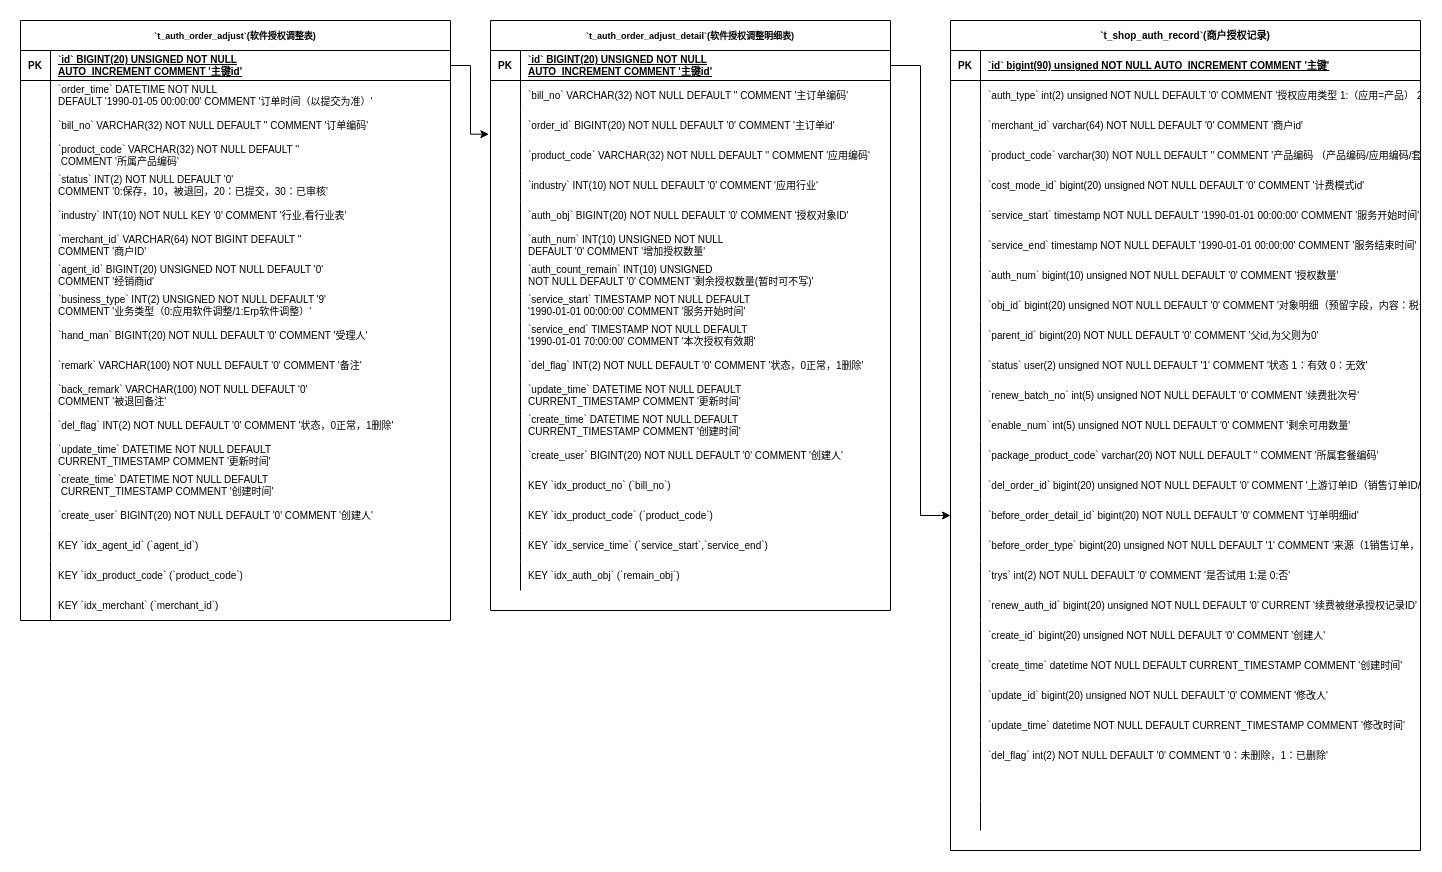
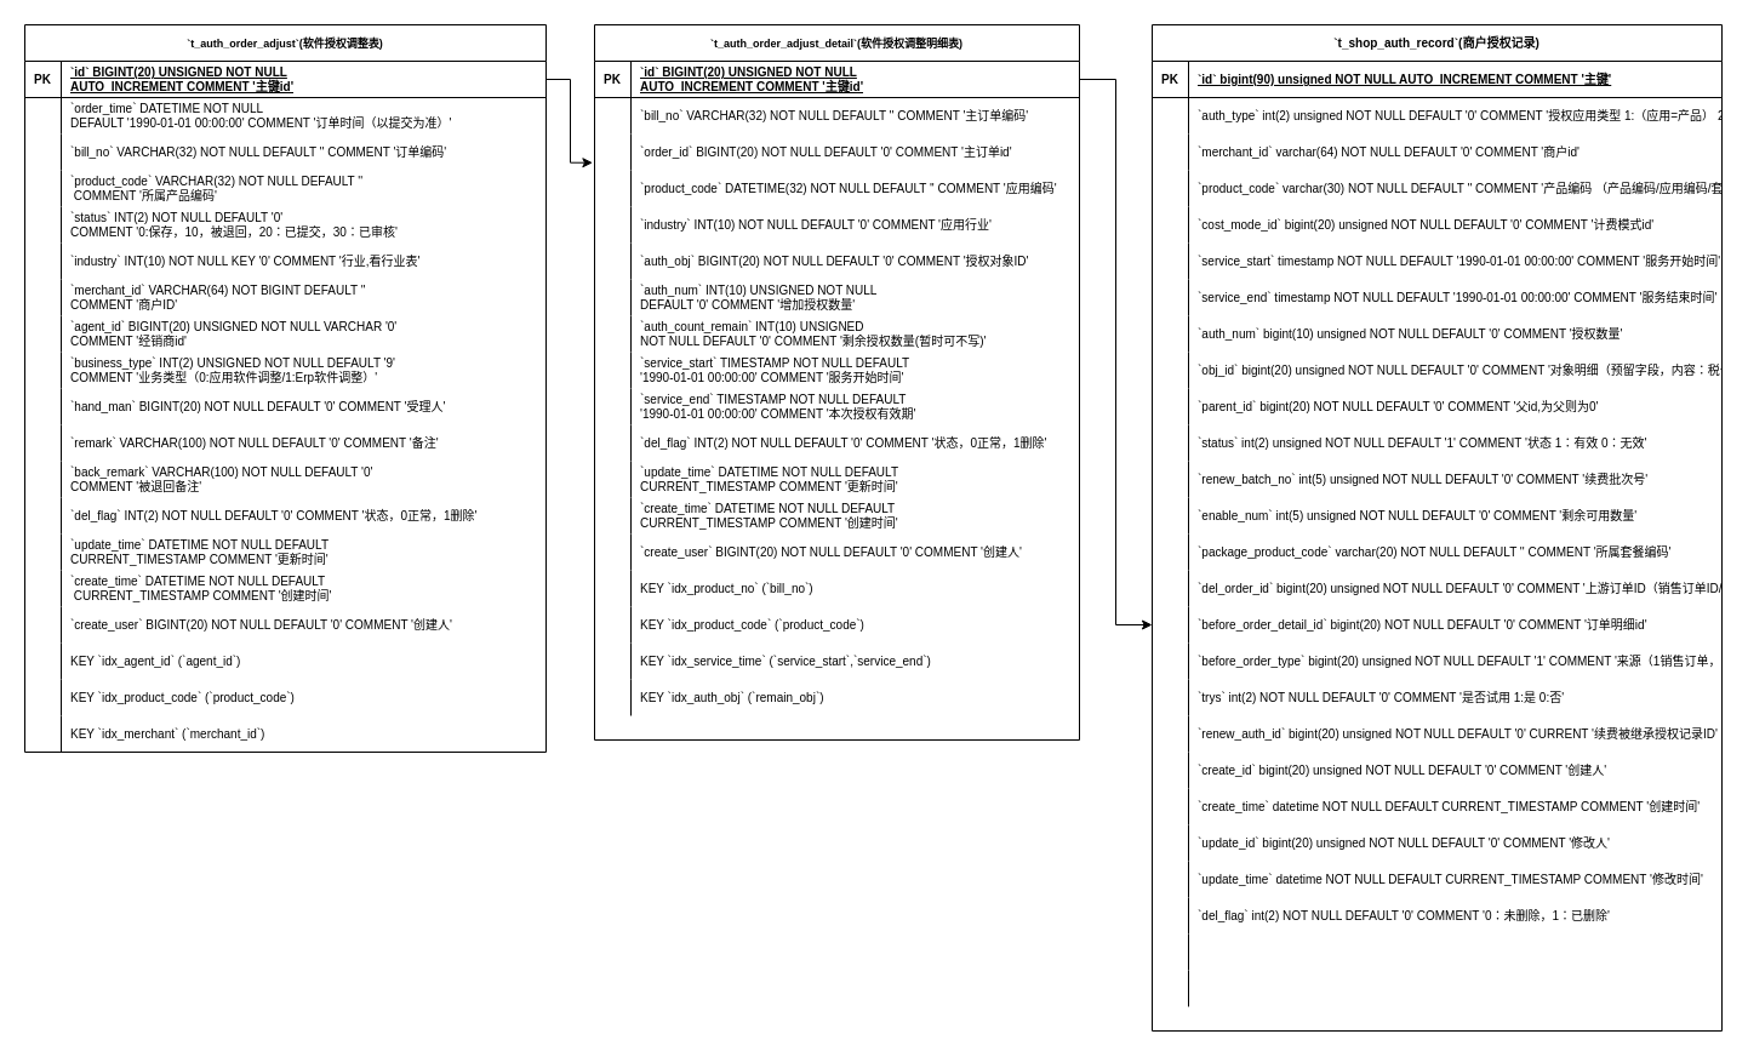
- <mxCell id="8" value="`order_time` DATETIME NOT NULL &#10;DEFAULT '1990-01-05 00:00:00' COMMENT '订单时间（以提交为准）'" style="shape=partialRectangle;overflow=hidden;connectable=0;fillColor=none;align=left;top=0;left=0;bottom=0;right=0;spacingLeft=6;fontSize=10;" vertex="1" parent="6"><mxGeometry x="30" width="400" height="30" as="geometry"><mxRectangle width="400" height="30" as="alternateBounds" /></mxGeometry></mxCell>
+ <mxCell id="8" value="`order_time` DATETIME NOT NULL &#10;DEFAULT '1990-01-01 00:00:00' COMMENT '订单时间（以提交为准）'" style="shape=partialRectangle;overflow=hidden;connectable=0;fillColor=none;align=left;top=0;left=0;bottom=0;right=0;spacingLeft=6;fontSize=10;" vertex="1" parent="6"><mxGeometry x="30" width="400" height="30" as="geometry"><mxRectangle width="400" height="30" as="alternateBounds" /></mxGeometry></mxCell>
- <mxCell id="72" value="`product_code` VARCHAR(32) NOT NULL DEFAULT '' COMMENT '应用编码'" style="shape=partialRectangle;overflow=hidden;connectable=0;fillColor=none;align=left;top=0;left=0;bottom=0;right=0;spacingLeft=6;fontSize=10;" vertex="1" parent="70"><mxGeometry x="30" width="370" height="30" as="geometry"><mxRectangle width="370" height="30" as="alternateBounds" /></mxGeometry></mxCell>
+ <mxCell id="72" value="`product_code` DATETIME(32) NOT NULL DEFAULT '' COMMENT '应用编码'" style="shape=partialRectangle;overflow=hidden;connectable=0;fillColor=none;align=left;top=0;left=0;bottom=0;right=0;spacingLeft=6;fontSize=10;" vertex="1" parent="70"><mxGeometry x="30" width="370" height="30" as="geometry"><mxRectangle width="370" height="30" as="alternateBounds" /></mxGeometry></mxCell>
- <mxCell id="26" value="`agent_id` BIGINT(20) UNSIGNED NOT NULL DEFAULT '0' &#10;COMMENT '经销商id'" style="shape=partialRectangle;overflow=hidden;connectable=0;fillColor=none;align=left;top=0;left=0;bottom=0;right=0;spacingLeft=6;fontSize=10;" vertex="1" parent="24"><mxGeometry x="30" width="400" height="30" as="geometry"><mxRectangle width="400" height="30" as="alternateBounds" /></mxGeometry></mxCell>
+ <mxCell id="26" value="`agent_id` BIGINT(20) UNSIGNED NOT NULL VARCHAR '0' &#10;COMMENT '经销商id'" style="shape=partialRectangle;overflow=hidden;connectable=0;fillColor=none;align=left;top=0;left=0;bottom=0;right=0;spacingLeft=6;fontSize=10;" vertex="1" parent="24"><mxGeometry x="30" width="400" height="30" as="geometry"><mxRectangle width="400" height="30" as="alternateBounds" /></mxGeometry></mxCell>
- <mxCell id="90" value="`service_end` TIMESTAMP NOT NULL DEFAULT &#10;'1990-01-01 70:00:00' COMMENT '本次授权有效期'" style="shape=partialRectangle;overflow=hidden;connectable=0;fillColor=none;align=left;top=0;left=0;bottom=0;right=0;spacingLeft=6;fontSize=10;" vertex="1" parent="88"><mxGeometry x="30" width="370" height="30" as="geometry"><mxRectangle width="370" height="30" as="alternateBounds" /></mxGeometry></mxCell>
+ <mxCell id="90" value="`service_end` TIMESTAMP NOT NULL DEFAULT &#10;'1990-01-01 00:00:00' COMMENT '本次授权有效期'" style="shape=partialRectangle;overflow=hidden;connectable=0;fillColor=none;align=left;top=0;left=0;bottom=0;right=0;spacingLeft=6;fontSize=10;" vertex="1" parent="88"><mxGeometry x="30" width="370" height="30" as="geometry"><mxRectangle width="370" height="30" as="alternateBounds" /></mxGeometry></mxCell>
- <mxCell id="149" value="`status` user(2) unsigned NOT NULL DEFAULT '1' COMMENT '状态 1：有效 0：无效'" style="shape=partialRectangle;overflow=hidden;connectable=0;fillColor=none;align=left;top=0;left=0;bottom=0;right=0;spacingLeft=6;fontSize=10;" vertex="1" parent="147"><mxGeometry x="30" width="440" height="30" as="geometry"><mxRectangle width="440" height="30" as="alternateBounds" /></mxGeometry></mxCell>
+ <mxCell id="149" value="`status` int(2) unsigned NOT NULL DEFAULT '1' COMMENT '状态 1：有效 0：无效'" style="shape=partialRectangle;overflow=hidden;connectable=0;fillColor=none;align=left;top=0;left=0;bottom=0;right=0;spacingLeft=6;fontSize=10;" vertex="1" parent="147"><mxGeometry x="30" width="440" height="30" as="geometry"><mxRectangle width="440" height="30" as="alternateBounds" /></mxGeometry></mxCell>
